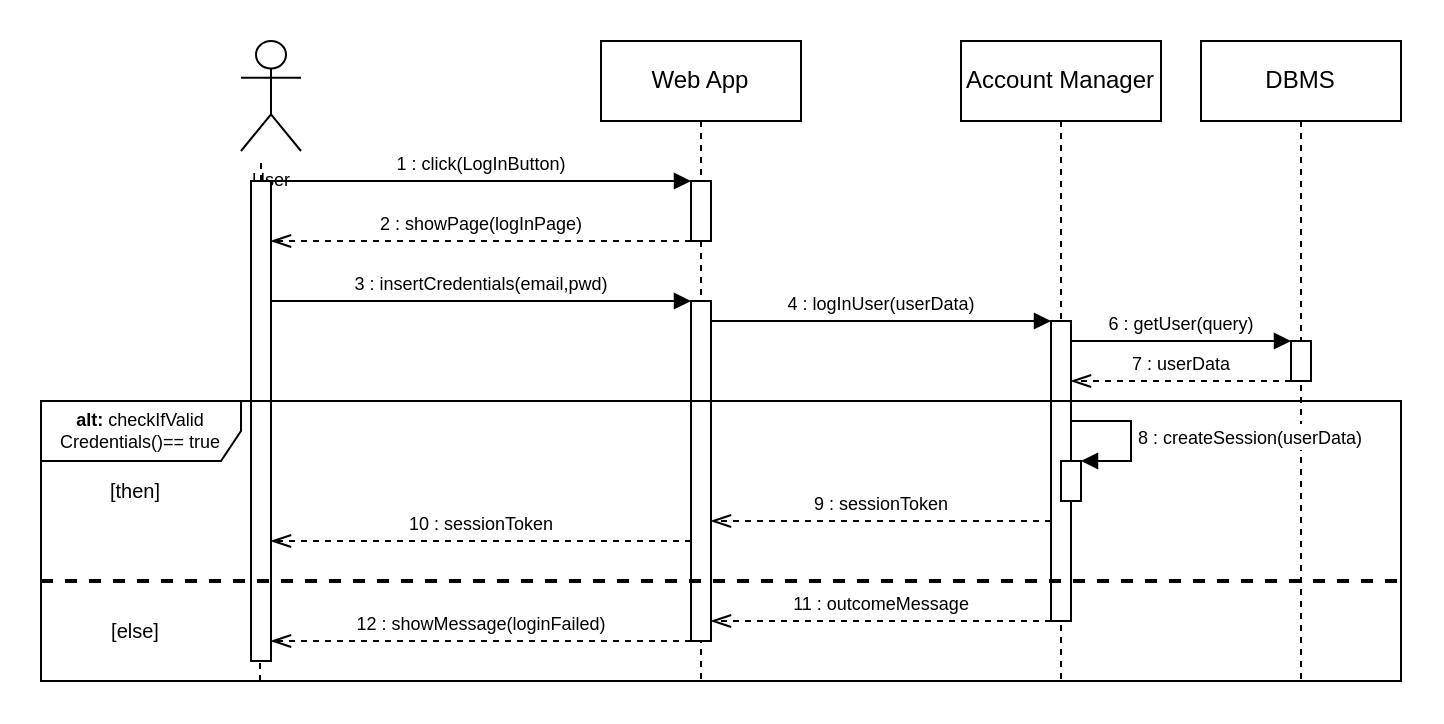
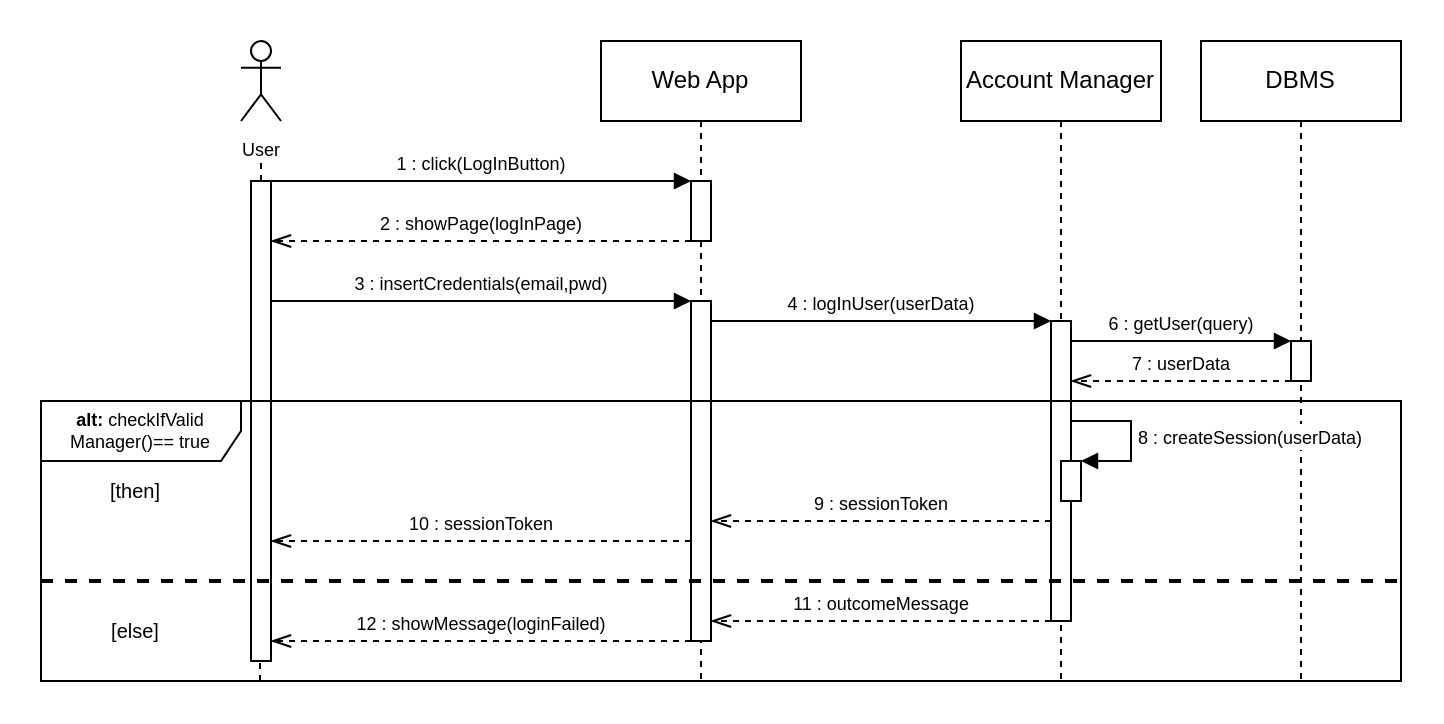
- <mxCell id="5" value="&lt;font style=&quot;font-size: 9px;&quot;&gt;User&lt;/font&gt;" style="shape=umlActor;verticalLabelPosition=bottom;verticalAlign=top;html=1;outlineConnect=0;" parent="1" vertex="1"><mxGeometry x="120" y="20" width="30" height="55" as="geometry" /></mxCell>
+ <mxCell id="5" value="&lt;font style=&quot;font-size: 9px;&quot;&gt;User&lt;/font&gt;" style="shape=umlActor;verticalLabelPosition=bottom;verticalAlign=top;html=1;outlineConnect=0;" parent="1" vertex="1"><mxGeometry x="120" y="20" width="20" height="40" as="geometry" /></mxCell>
- <mxCell id="15" value="&lt;p style=&quot;line-height: 120%; font-size: 9px;&quot;&gt;&lt;b&gt;alt: &lt;/b&gt;checkIfValid Credentials()== true&lt;/p&gt;" style="shape=umlFrame;whiteSpace=wrap;html=1;pointerEvents=0;width=100;height=30;verticalAlign=middle;horizontal=1;labelPosition=center;verticalLabelPosition=middle;align=center;" parent="1" vertex="1"><mxGeometry x="20" y="200" width="680" height="140" as="geometry" /></mxCell>
+ <mxCell id="15" value="&lt;p style=&quot;line-height: 120%; font-size: 9px;&quot;&gt;&lt;b&gt;alt: &lt;/b&gt;checkIfValid Manager()== true&lt;/p&gt;" style="shape=umlFrame;whiteSpace=wrap;html=1;pointerEvents=0;width=100;height=30;verticalAlign=middle;horizontal=1;labelPosition=center;verticalLabelPosition=middle;align=center;" parent="1" vertex="1"><mxGeometry x="20" y="200" width="680" height="140" as="geometry" /></mxCell>
